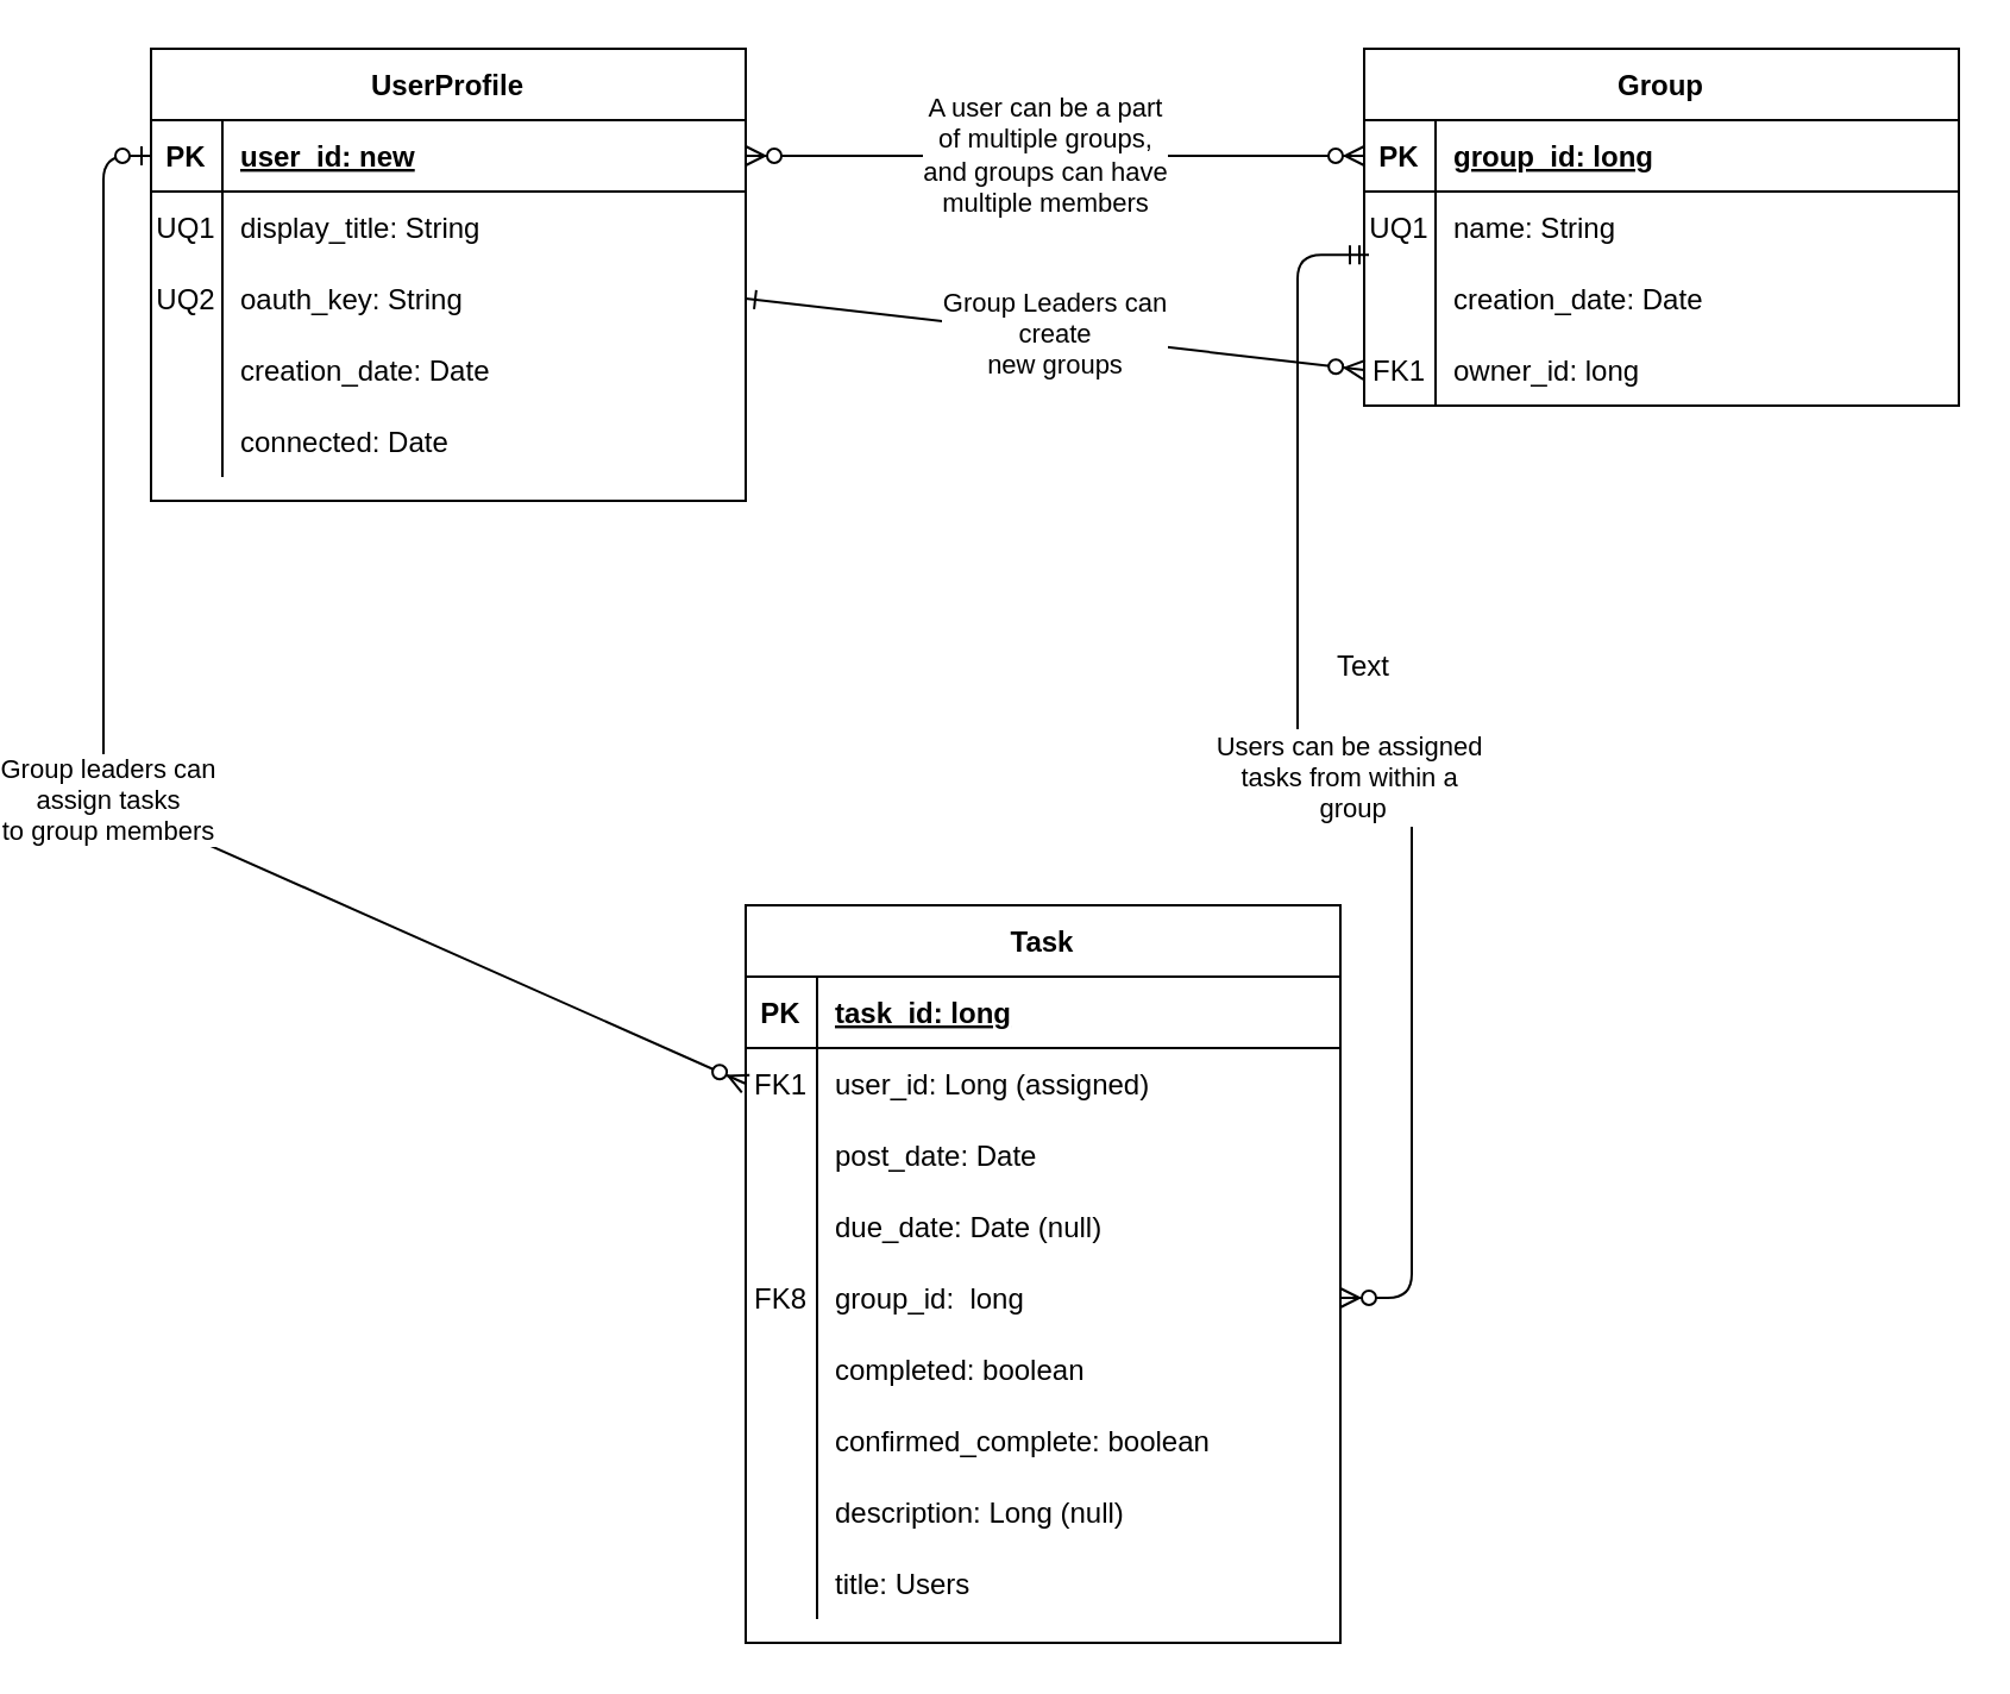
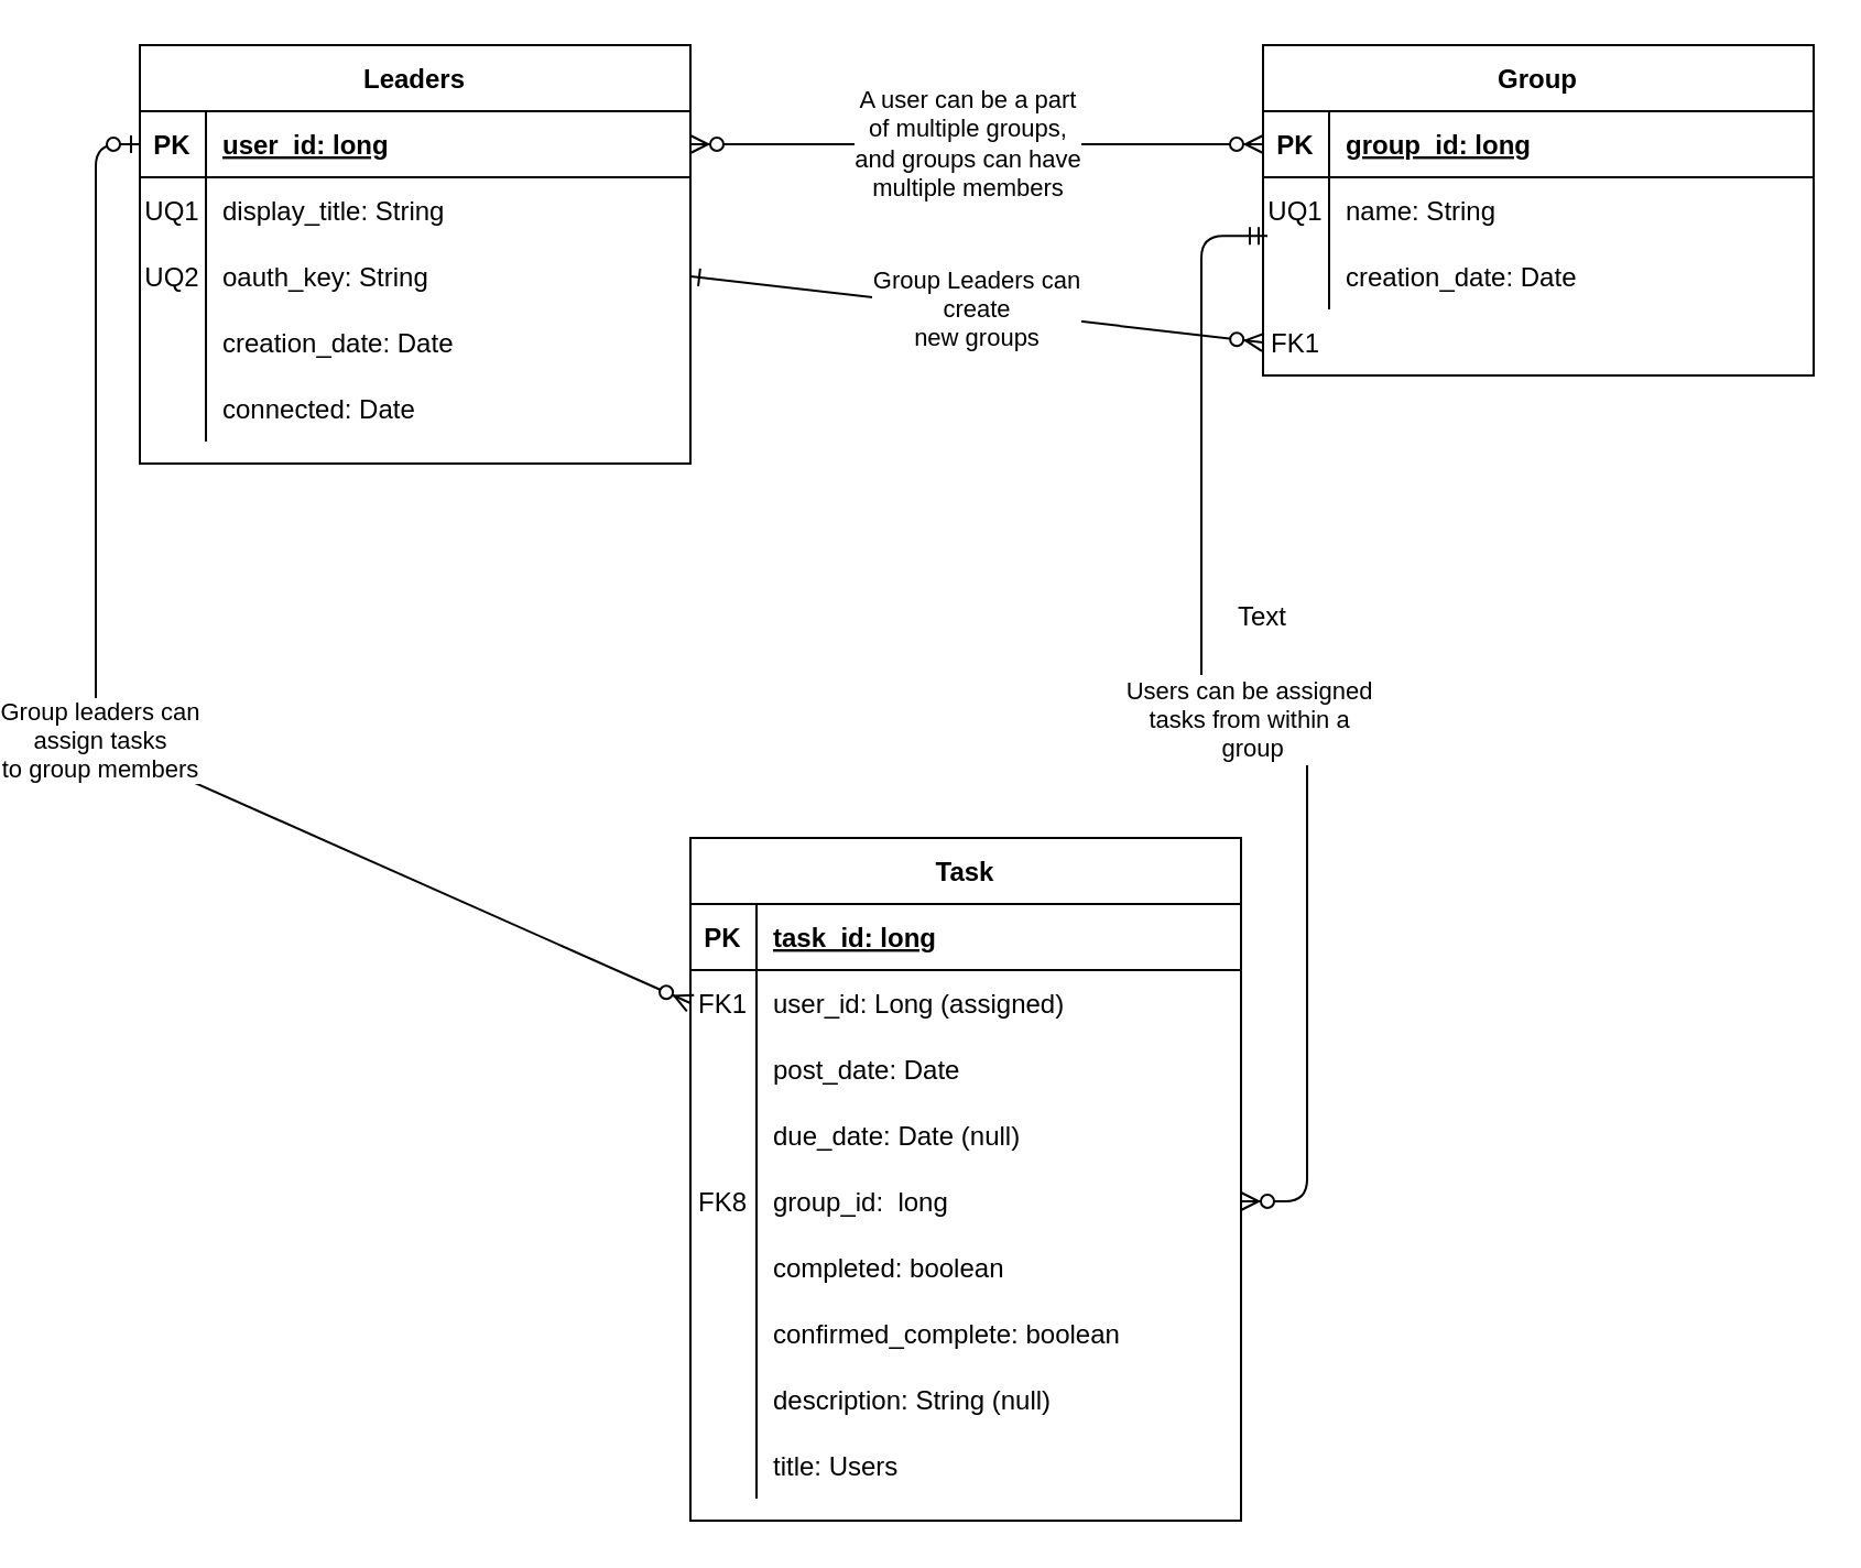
- <mxCell id="47" value="UserProfile" style="shape=table;startSize=30;container=1;collapsible=1;childLayout=tableLayout;fixedRows=1;rowLines=0;fontStyle=1;align=center;resizeLast=1;" parent="1" vertex="1"><mxGeometry x="40" y="20" width="250" height="190" as="geometry" /></mxCell>
+ <mxCell id="47" value="Leaders" style="shape=table;startSize=30;container=1;collapsible=1;childLayout=tableLayout;fixedRows=1;rowLines=0;fontStyle=1;align=center;resizeLast=1;" parent="1" vertex="1"><mxGeometry x="40" y="20" width="250" height="190" as="geometry" /></mxCell>
- <mxCell id="50" value="user_id: new" style="shape=partialRectangle;overflow=hidden;connectable=0;fillColor=none;top=0;left=0;bottom=0;right=0;align=left;spacingLeft=6;fontStyle=5;" parent="48" vertex="1"><mxGeometry x="30" width="220" height="30" as="geometry" /></mxCell>
+ <mxCell id="50" value="user_id: long" style="shape=partialRectangle;overflow=hidden;connectable=0;fillColor=none;top=0;left=0;bottom=0;right=0;align=left;spacingLeft=6;fontStyle=5;" parent="48" vertex="1"><mxGeometry x="30" width="220" height="30" as="geometry" /></mxCell>
- <mxCell id="18" value="owner_id: long" style="shape=partialRectangle;overflow=hidden;connectable=0;fillColor=none;top=0;left=0;bottom=0;right=0;align=left;spacingLeft=6;" parent="16" vertex="1"><mxGeometry x="30" width="220" height="30" as="geometry" /></mxCell>
- <mxCell id="43" value="description: Long (null)" style="shape=partialRectangle;overflow=hidden;connectable=0;fillColor=none;top=0;left=0;bottom=0;right=0;align=left;spacingLeft=6;" parent="41" vertex="1"><mxGeometry x="30" width="220" height="30" as="geometry" /></mxCell>
+ <mxCell id="43" value="description: String (null)" style="shape=partialRectangle;overflow=hidden;connectable=0;fillColor=none;top=0;left=0;bottom=0;right=0;align=left;spacingLeft=6;" parent="41" vertex="1"><mxGeometry x="30" width="220" height="30" as="geometry" /></mxCell>
